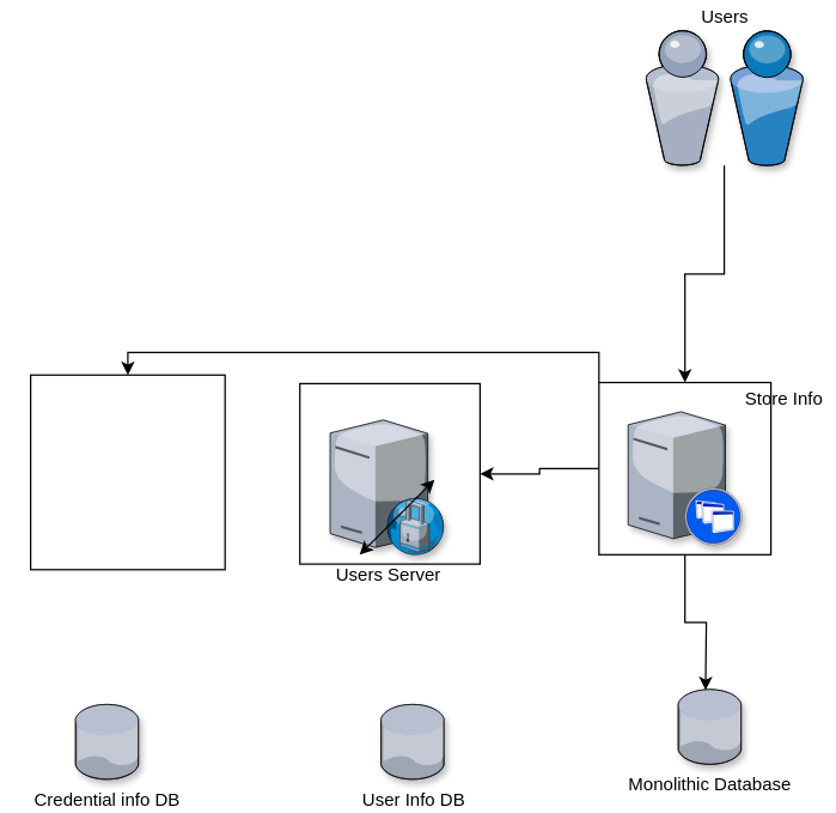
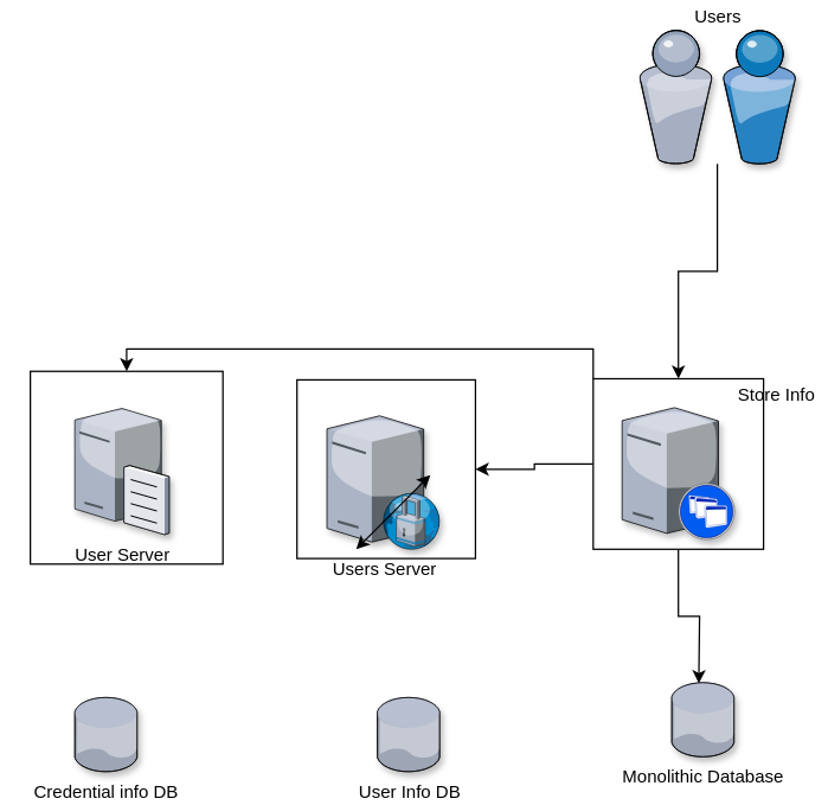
+ <mxCell id="12" value="User Server" style="verticalLabelPosition=bottom;aspect=fixed;html=1;verticalAlign=top;strokeColor=none;align=center;outlineConnect=0;shape=mxgraph.citrix.file_server;fillColor=#ffffff;shadow=1;" parent="1" vertex="1"><mxGeometry x="50" y="273" width="63.68" height="87" as="geometry" /></mxCell>
